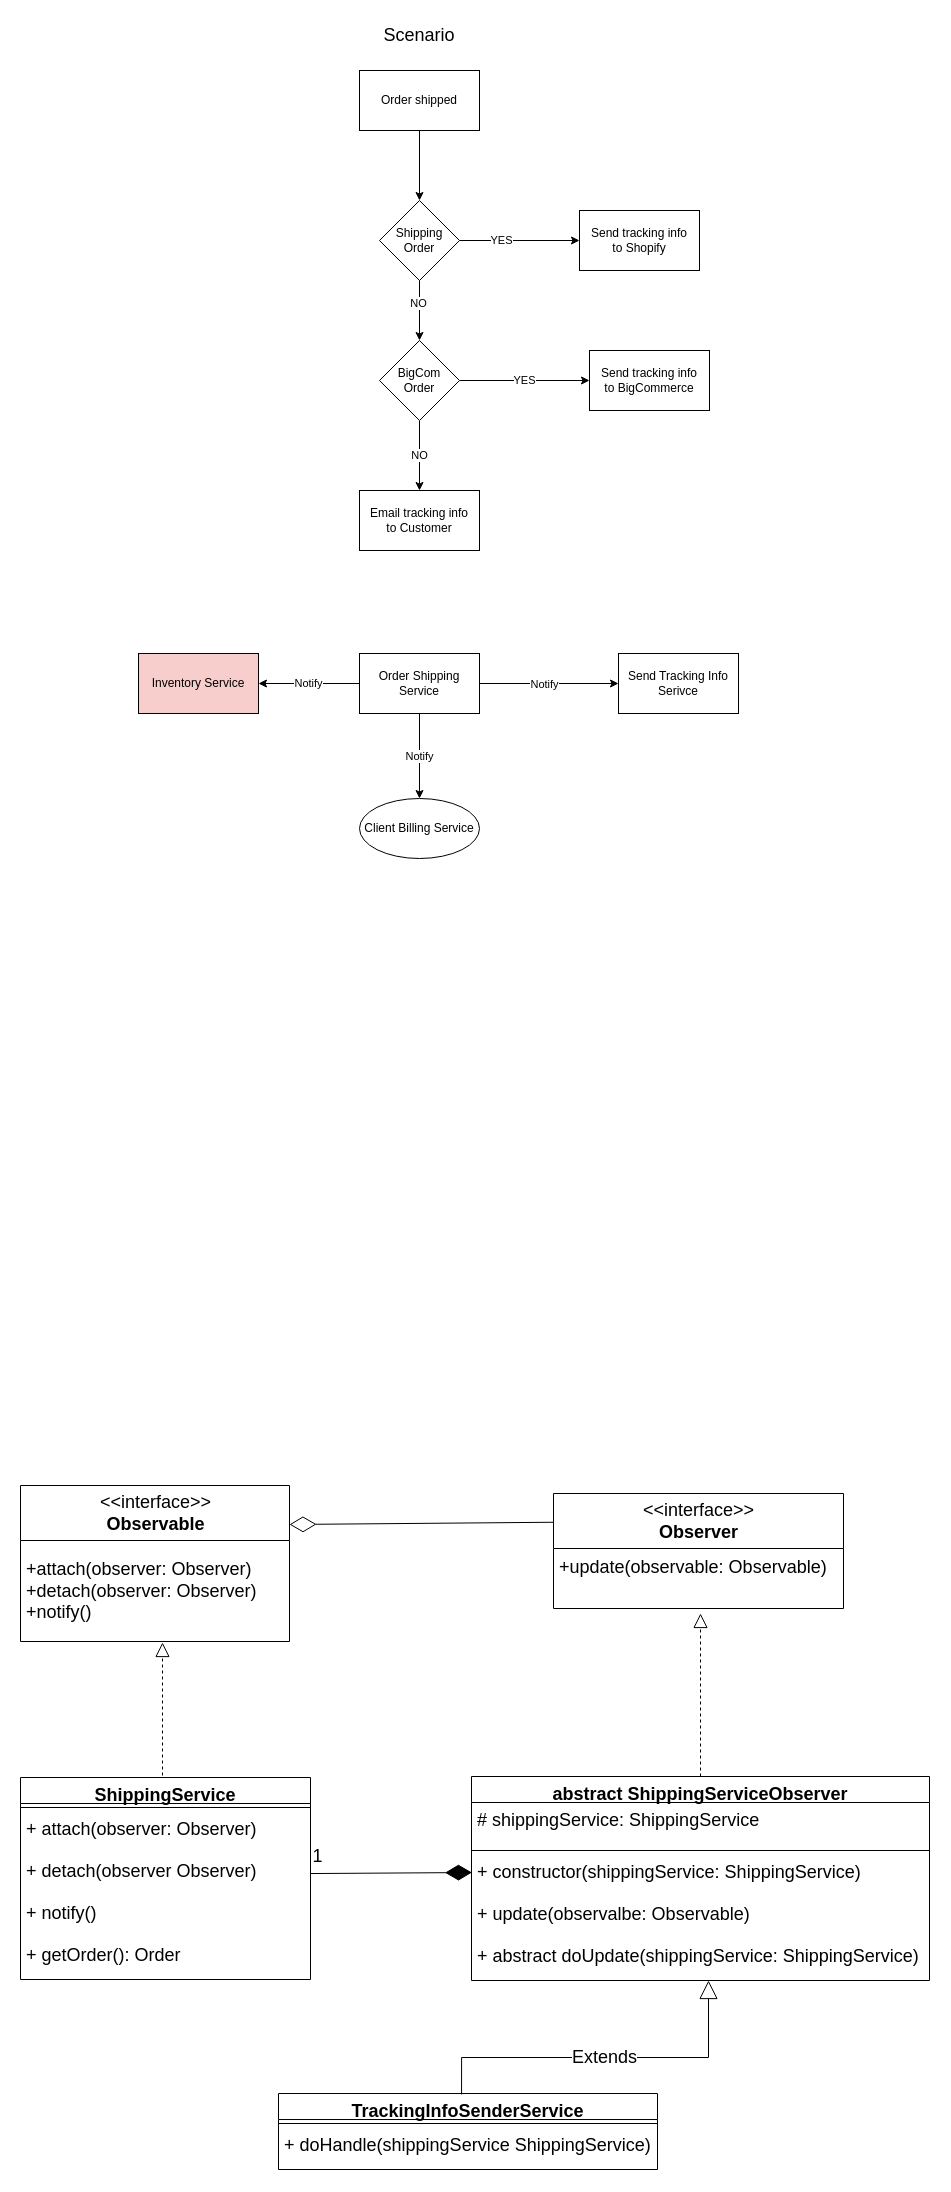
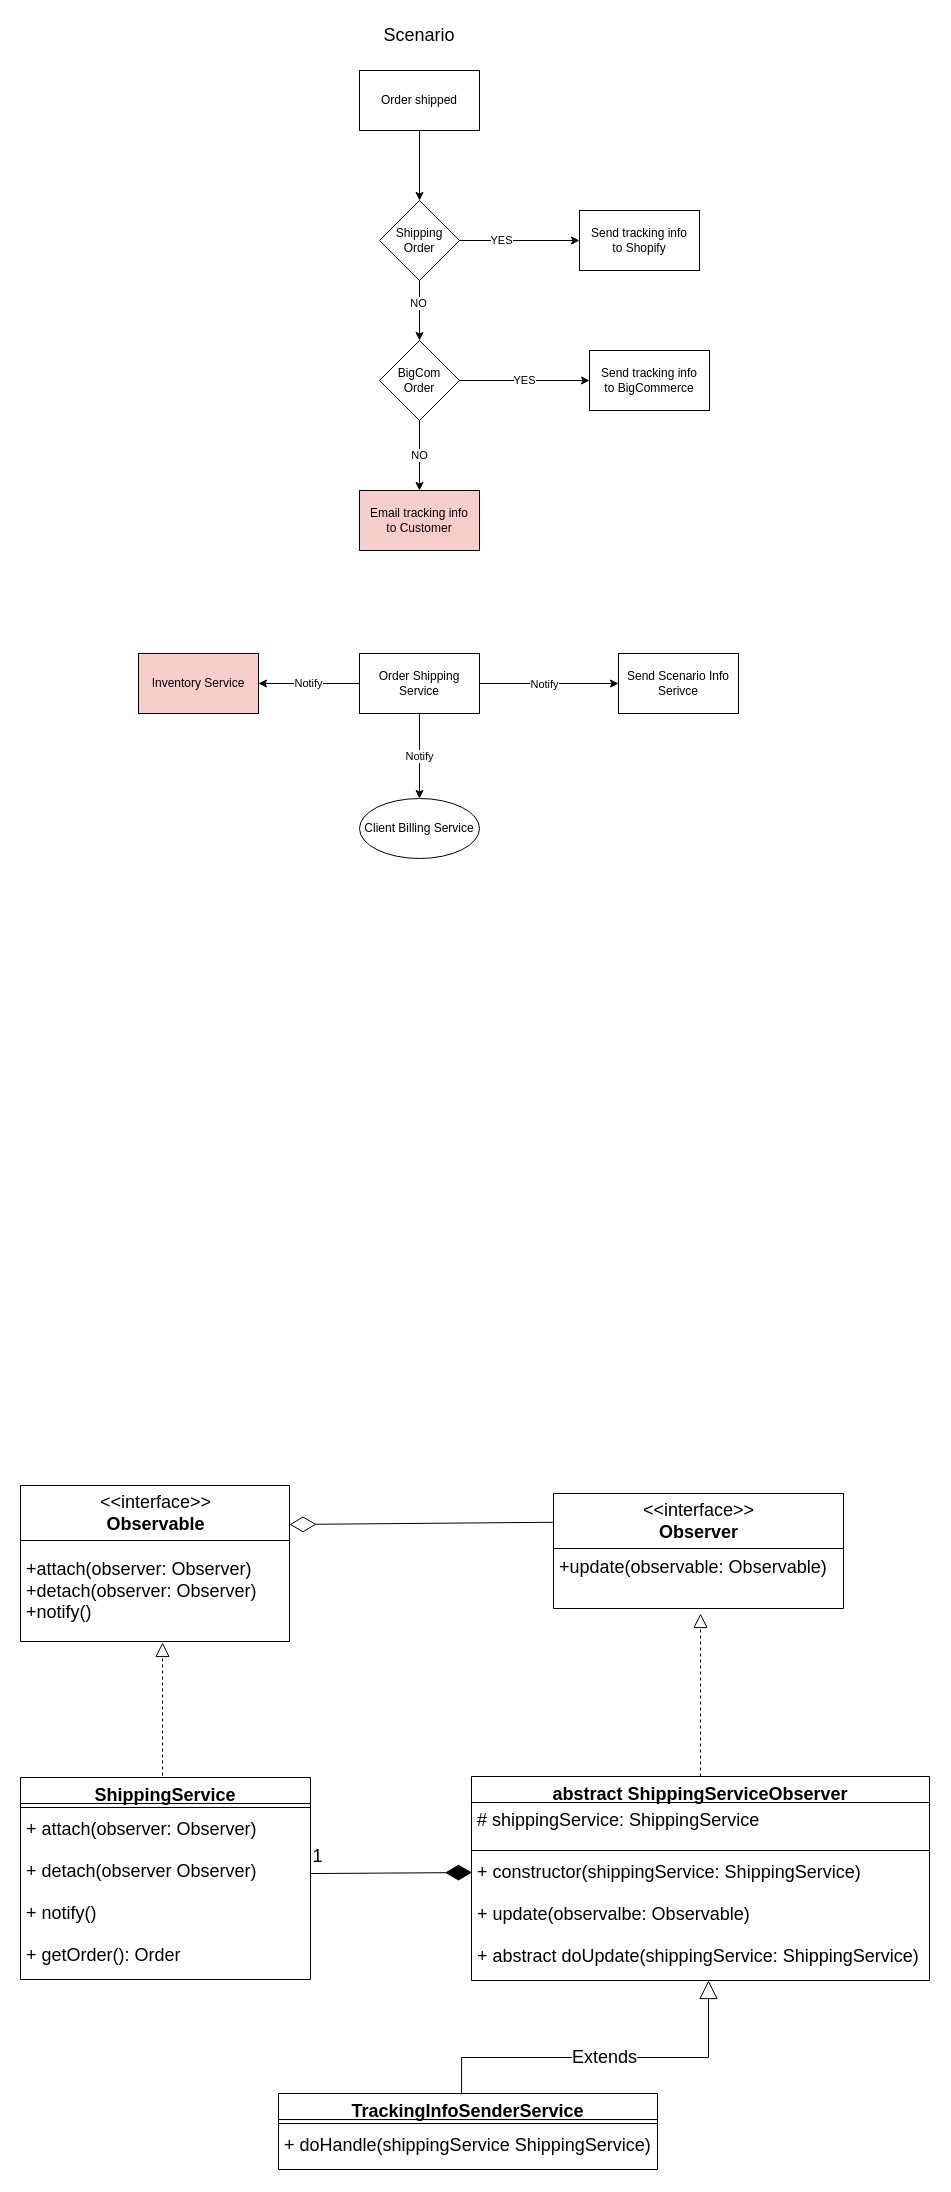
- <mxCell id="14" value="Email tracking info&lt;br&gt;to Customer" style="rounded=0;whiteSpace=wrap;html=1;" parent="1" vertex="1"><mxGeometry x="359" y="490" width="120" height="60" as="geometry" /></mxCell>
+ <mxCell id="14" value="Email tracking info&lt;br&gt;to Customer" style="rounded=0;whiteSpace=wrap;html=1;fillColor=#f8cecc;" parent="1" vertex="1"><mxGeometry x="359" y="490" width="120" height="60" as="geometry" /></mxCell>
- <mxCell id="20" value="Send Tracking Info Serivce" style="rounded=0;whiteSpace=wrap;html=1;" parent="1" vertex="1"><mxGeometry x="618" y="653" width="120" height="60" as="geometry" /></mxCell>
+ <mxCell id="20" value="Send Scenario Info Serivce" style="rounded=0;whiteSpace=wrap;html=1;" parent="1" vertex="1"><mxGeometry x="618" y="653" width="120" height="60" as="geometry" /></mxCell>
